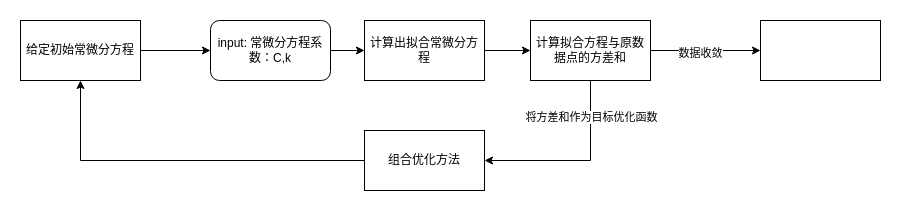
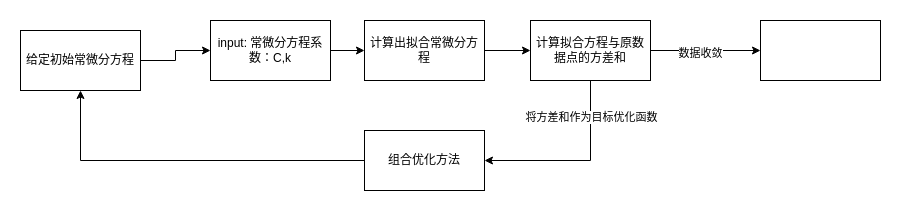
- <mxCell id="14" value="给定初始常微分方程" style="rounded=0;whiteSpace=wrap;html=1;" parent="1" vertex="1"><mxGeometry x="20" y="20" width="120" height="60" as="geometry" /></mxCell>
+ <mxCell id="14" value="给定初始常微分方程" style="rounded=0;whiteSpace=wrap;html=1;" parent="1" vertex="1"><mxGeometry x="20" y="30" width="120" height="60" as="geometry" /></mxCell>
- <mxCell id="3" value="input: 常微分方程系数：C,k" style="whiteSpace=wrap;html=1;rounded=1;" parent="1" vertex="1"><mxGeometry x="210" y="20" width="120" height="60" as="geometry" /></mxCell>
+ <mxCell id="3" value="input: 常微分方程系数：C,k" style="rounded=0;whiteSpace=wrap;html=1;" parent="1" vertex="1"><mxGeometry x="210" y="20" width="120" height="60" as="geometry" /></mxCell>
